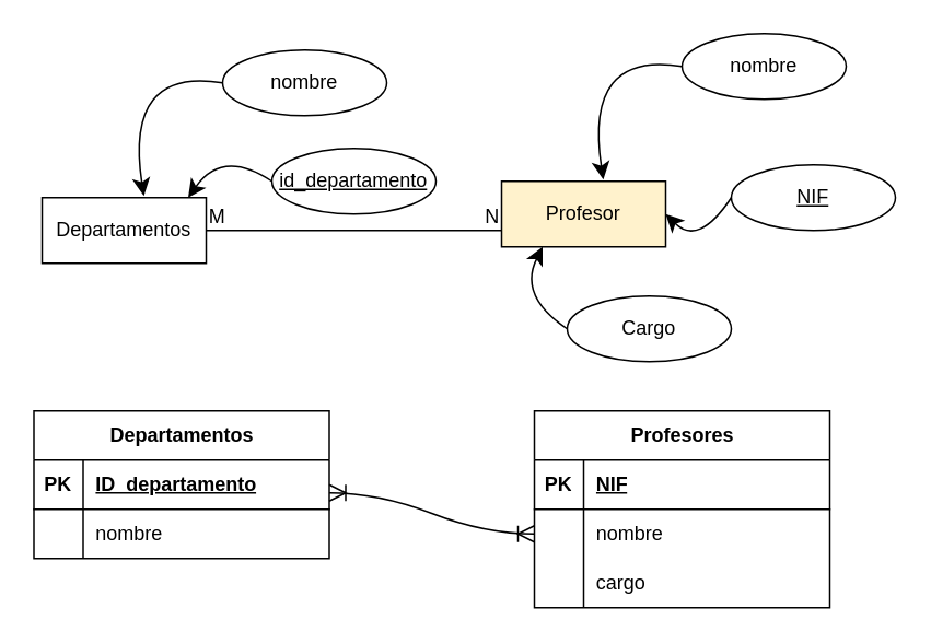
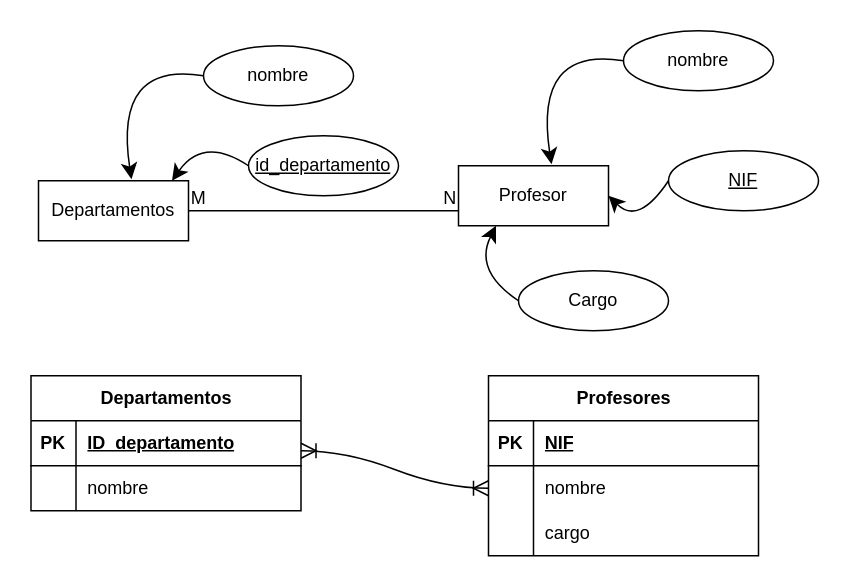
- <mxCell id="24" value="Profesor" style="whiteSpace=wrap;html=1;align=center;fillColor=#fff2cc;" vertex="1" parent="1"><mxGeometry x="305" y="110" width="100" height="40" as="geometry" /></mxCell>
+ <mxCell id="24" value="Profesor" style="whiteSpace=wrap;html=1;align=center;" vertex="1" parent="1"><mxGeometry x="305" y="110" width="100" height="40" as="geometry" /></mxCell>
